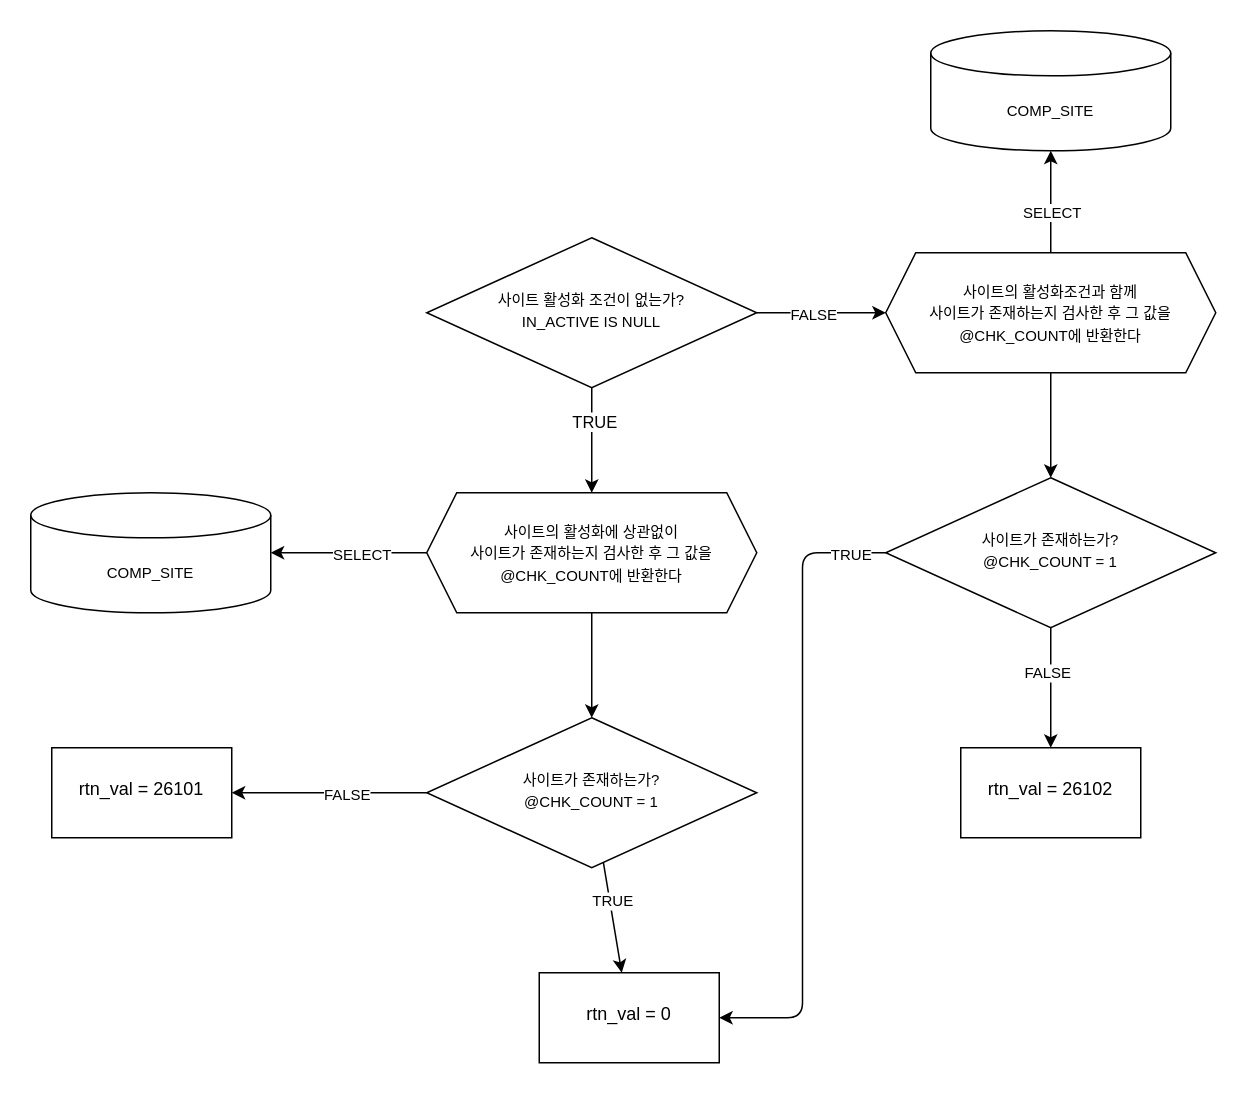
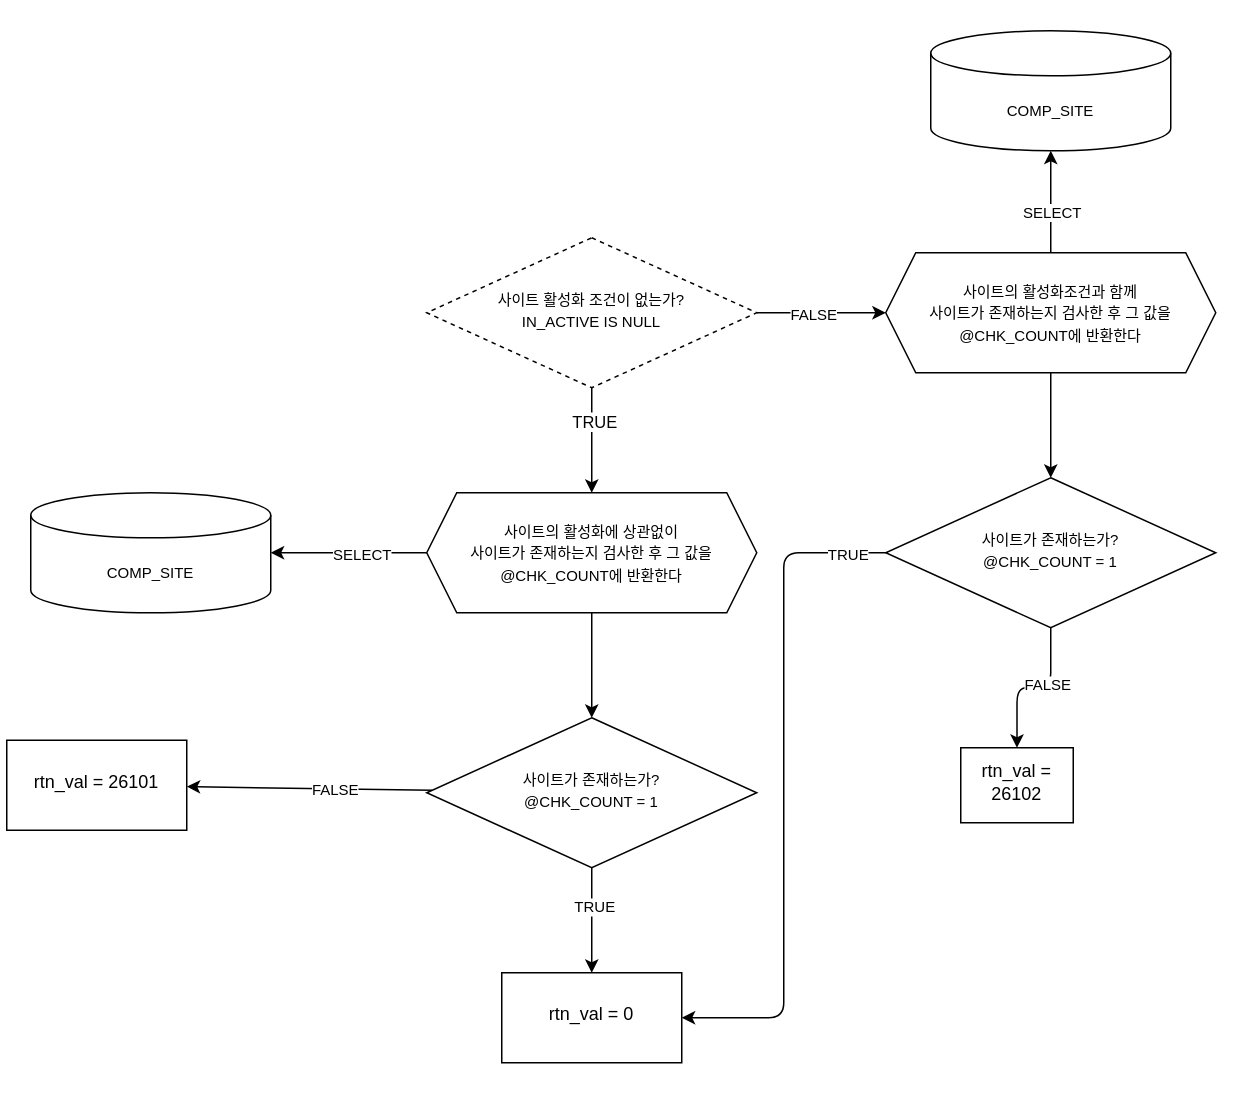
- <mxCell id="6" value="&lt;span style=&quot;font-size: 10px&quot;&gt;사이트 활성화 조건이 없는가?&lt;br&gt;IN_ACTIVE IS NULL&lt;/span&gt;" style="rhombus;whiteSpace=wrap;html=1;shadow=0;strokeWidth=1;spacing=6;spacingTop=-4;" vertex="1" parent="1"><mxGeometry x="284" y="158" width="220" height="100" as="geometry" /></mxCell>
+ <mxCell id="6" value="&lt;span style=&quot;font-size: 10px&quot;&gt;사이트 활성화 조건이 없는가?&lt;br&gt;IN_ACTIVE IS NULL&lt;/span&gt;" style="rhombus;whiteSpace=wrap;html=1;shadow=0;strokeWidth=1;spacing=6;spacingTop=-4;dashed=1;" vertex="1" parent="1"><mxGeometry x="284" y="158" width="220" height="100" as="geometry" /></mxCell>
- <mxCell id="18" value="rtn_val = 26101" style="whiteSpace=wrap;html=1;shadow=0;strokeWidth=1;spacing=6;spacingTop=-4;" vertex="1" parent="1"><mxGeometry x="34" y="498" width="120" height="60" as="geometry" /></mxCell>
+ <mxCell id="18" value="rtn_val = 26101" style="whiteSpace=wrap;html=1;shadow=0;strokeWidth=1;spacing=6;spacingTop=-4;" vertex="1" parent="1"><mxGeometry x="4" y="493" width="120" height="60" as="geometry" /></mxCell>
- <mxCell id="28" value="rtn_val = 26102" style="whiteSpace=wrap;html=1;shadow=0;strokeWidth=1;spacing=6;spacingTop=-4;" vertex="1" parent="1"><mxGeometry x="640" y="498" width="120" height="60" as="geometry" /></mxCell>
+ <mxCell id="28" value="rtn_val = 26102" style="whiteSpace=wrap;html=1;shadow=0;strokeWidth=1;spacing=6;spacingTop=-4;" vertex="1" parent="1"><mxGeometry x="640" y="498" width="75" height="50" as="geometry" /></mxCell>
- <mxCell id="17" value="rtn_val = 0" style="whiteSpace=wrap;html=1;shadow=0;strokeWidth=1;spacing=6;spacingTop=-4;" vertex="1" parent="1"><mxGeometry x="359" y="648" width="120" height="60" as="geometry" /></mxCell>
+ <mxCell id="17" value="rtn_val = 0" style="whiteSpace=wrap;html=1;shadow=0;strokeWidth=1;spacing=6;spacingTop=-4;" vertex="1" parent="1"><mxGeometry x="334" y="648" width="120" height="60" as="geometry" /></mxCell>
